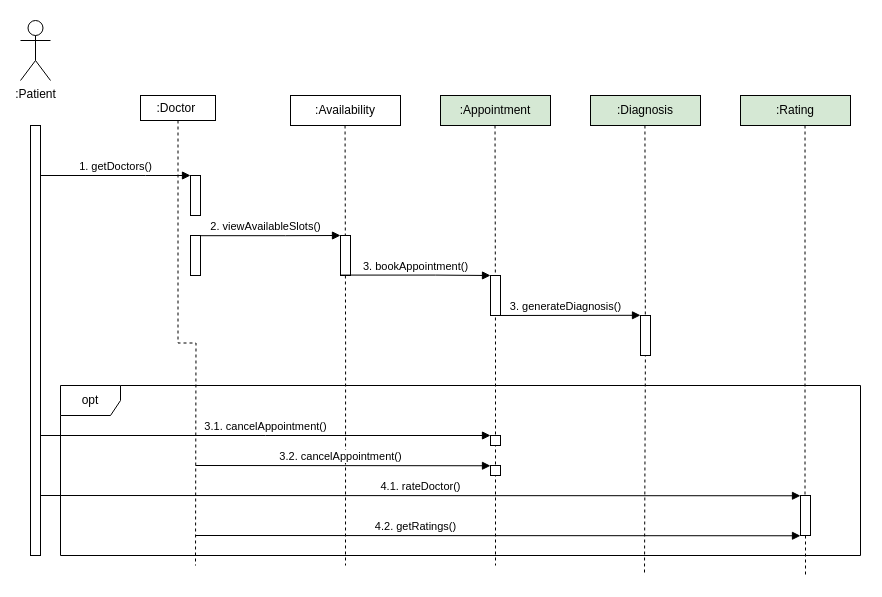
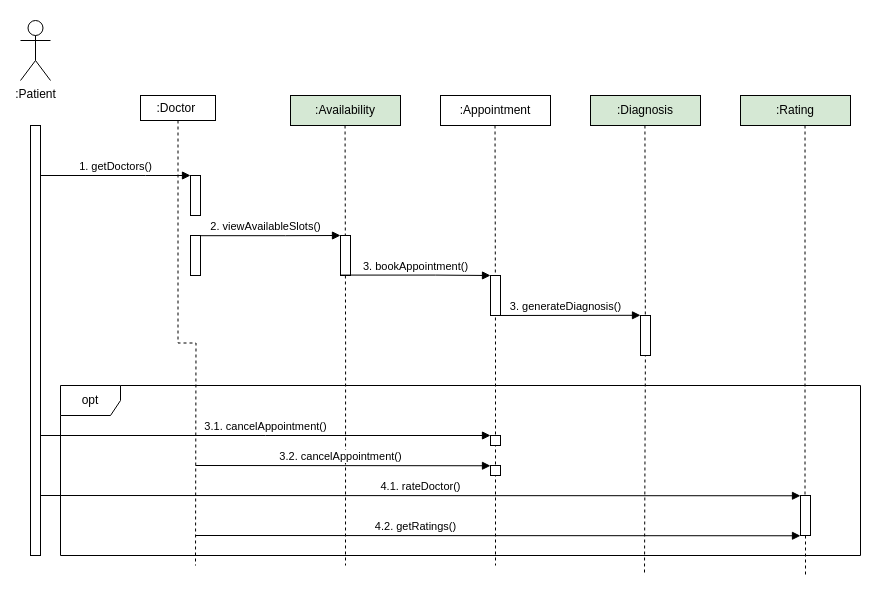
- <mxCell id="11" value=":Availability" style="html=1;whiteSpace=wrap;" parent="1" vertex="1"><mxGeometry x="290" y="95" width="110" height="30" as="geometry" /></mxCell>
+ <mxCell id="11" value=":Availability" style="html=1;whiteSpace=wrap;fillColor=#d5e8d4;" parent="1" vertex="1"><mxGeometry x="290" y="95" width="110" height="30" as="geometry" /></mxCell>
- <mxCell id="9" value=":Appointment" style="html=1;whiteSpace=wrap;fillColor=#d5e8d4;" parent="1" vertex="1"><mxGeometry x="440" y="95" width="110" height="30" as="geometry" /></mxCell>
+ <mxCell id="9" value=":Appointment" style="html=1;whiteSpace=wrap;" parent="1" vertex="1"><mxGeometry x="440" y="95" width="110" height="30" as="geometry" /></mxCell>
